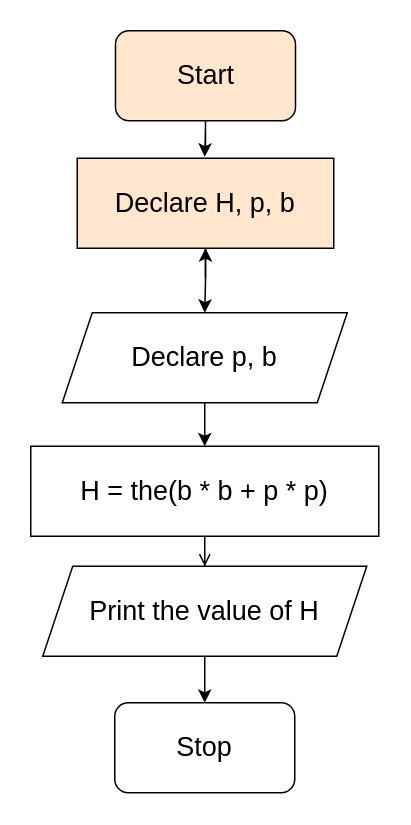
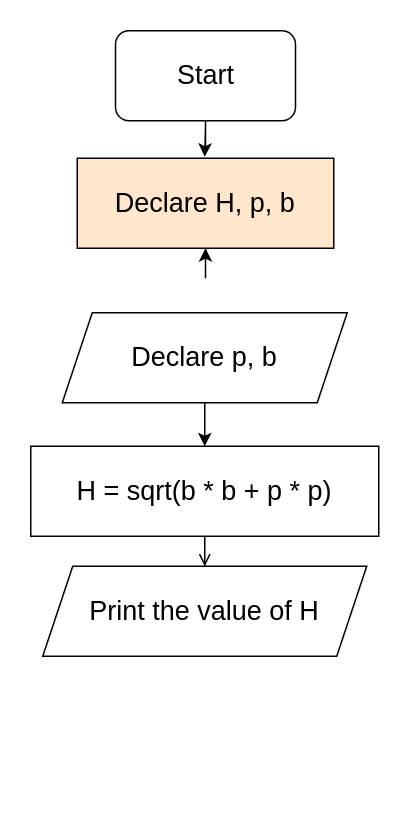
- <mxCell id="12" value="Start" style="rounded=1;whiteSpace=wrap;html=1;fontSize=18;fillColor=#ffe6cc;" vertex="1" parent="1"><mxGeometry x="76.5" y="20" width="120" height="60" as="geometry" /></mxCell>
+ <mxCell id="12" value="Start" style="rounded=1;whiteSpace=wrap;html=1;fontSize=18;" vertex="1" parent="1"><mxGeometry x="76.5" y="20" width="120" height="60" as="geometry" /></mxCell>
- <mxCell id="3" value="" style="edgeStyle=orthogonalEdgeStyle;rounded=0;orthogonalLoop=1;jettySize=auto;html=1;fontSize=18;" edge="1" parent="1" source="4" target="6"><mxGeometry relative="1" as="geometry" /></mxCell>
- <mxCell id="8" value="H = the(b * b + p * p)" style="rounded=0;whiteSpace=wrap;html=1;fontSize=18;" vertex="1" parent="1"><mxGeometry x="20" y="297" width="232" height="60" as="geometry" /></mxCell>
+ <mxCell id="8" value="H = sqrt(b * b + p * p)" style="rounded=0;whiteSpace=wrap;html=1;fontSize=18;" vertex="1" parent="1"><mxGeometry x="20" y="297" width="232" height="60" as="geometry" /></mxCell>
- <mxCell id="9" value="" style="edgeStyle=orthogonalEdgeStyle;rounded=0;orthogonalLoop=1;jettySize=auto;html=1;fontSize=18;" edge="1" parent="1" source="10" target="13"><mxGeometry relative="1" as="geometry" /></mxCell>
- <mxCell id="13" value="Stop" style="rounded=1;whiteSpace=wrap;html=1;fontSize=18;" vertex="1" parent="1"><mxGeometry x="76" y="468" width="120" height="60" as="geometry" /></mxCell>
